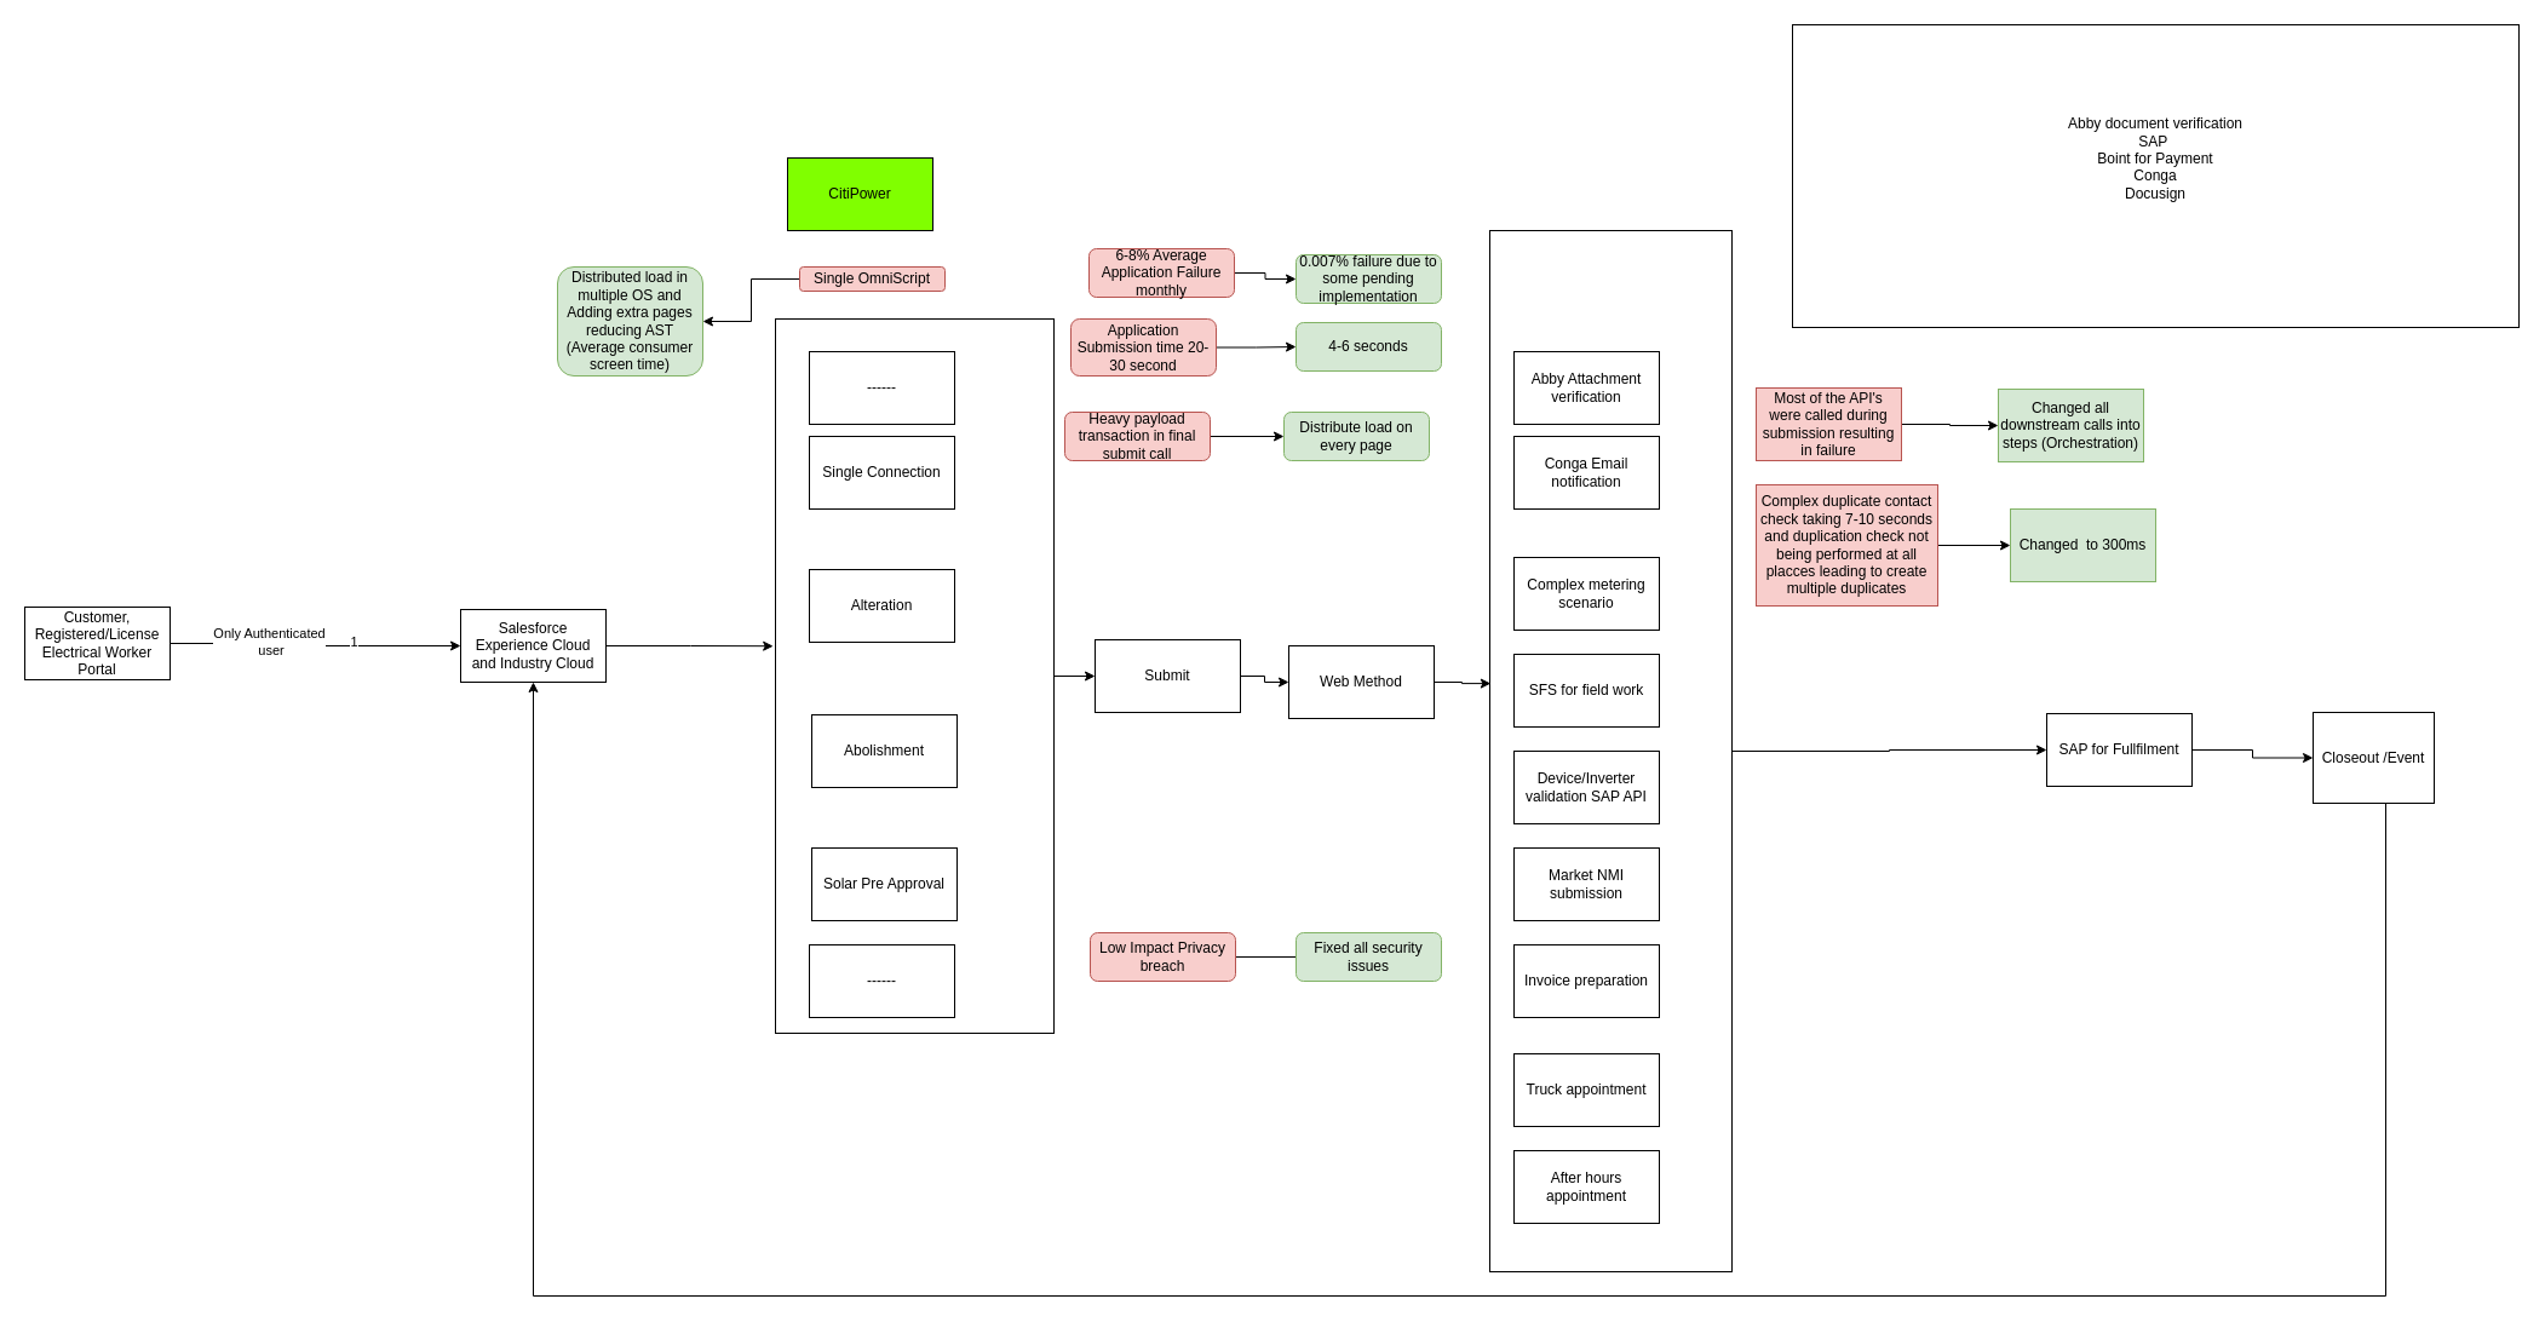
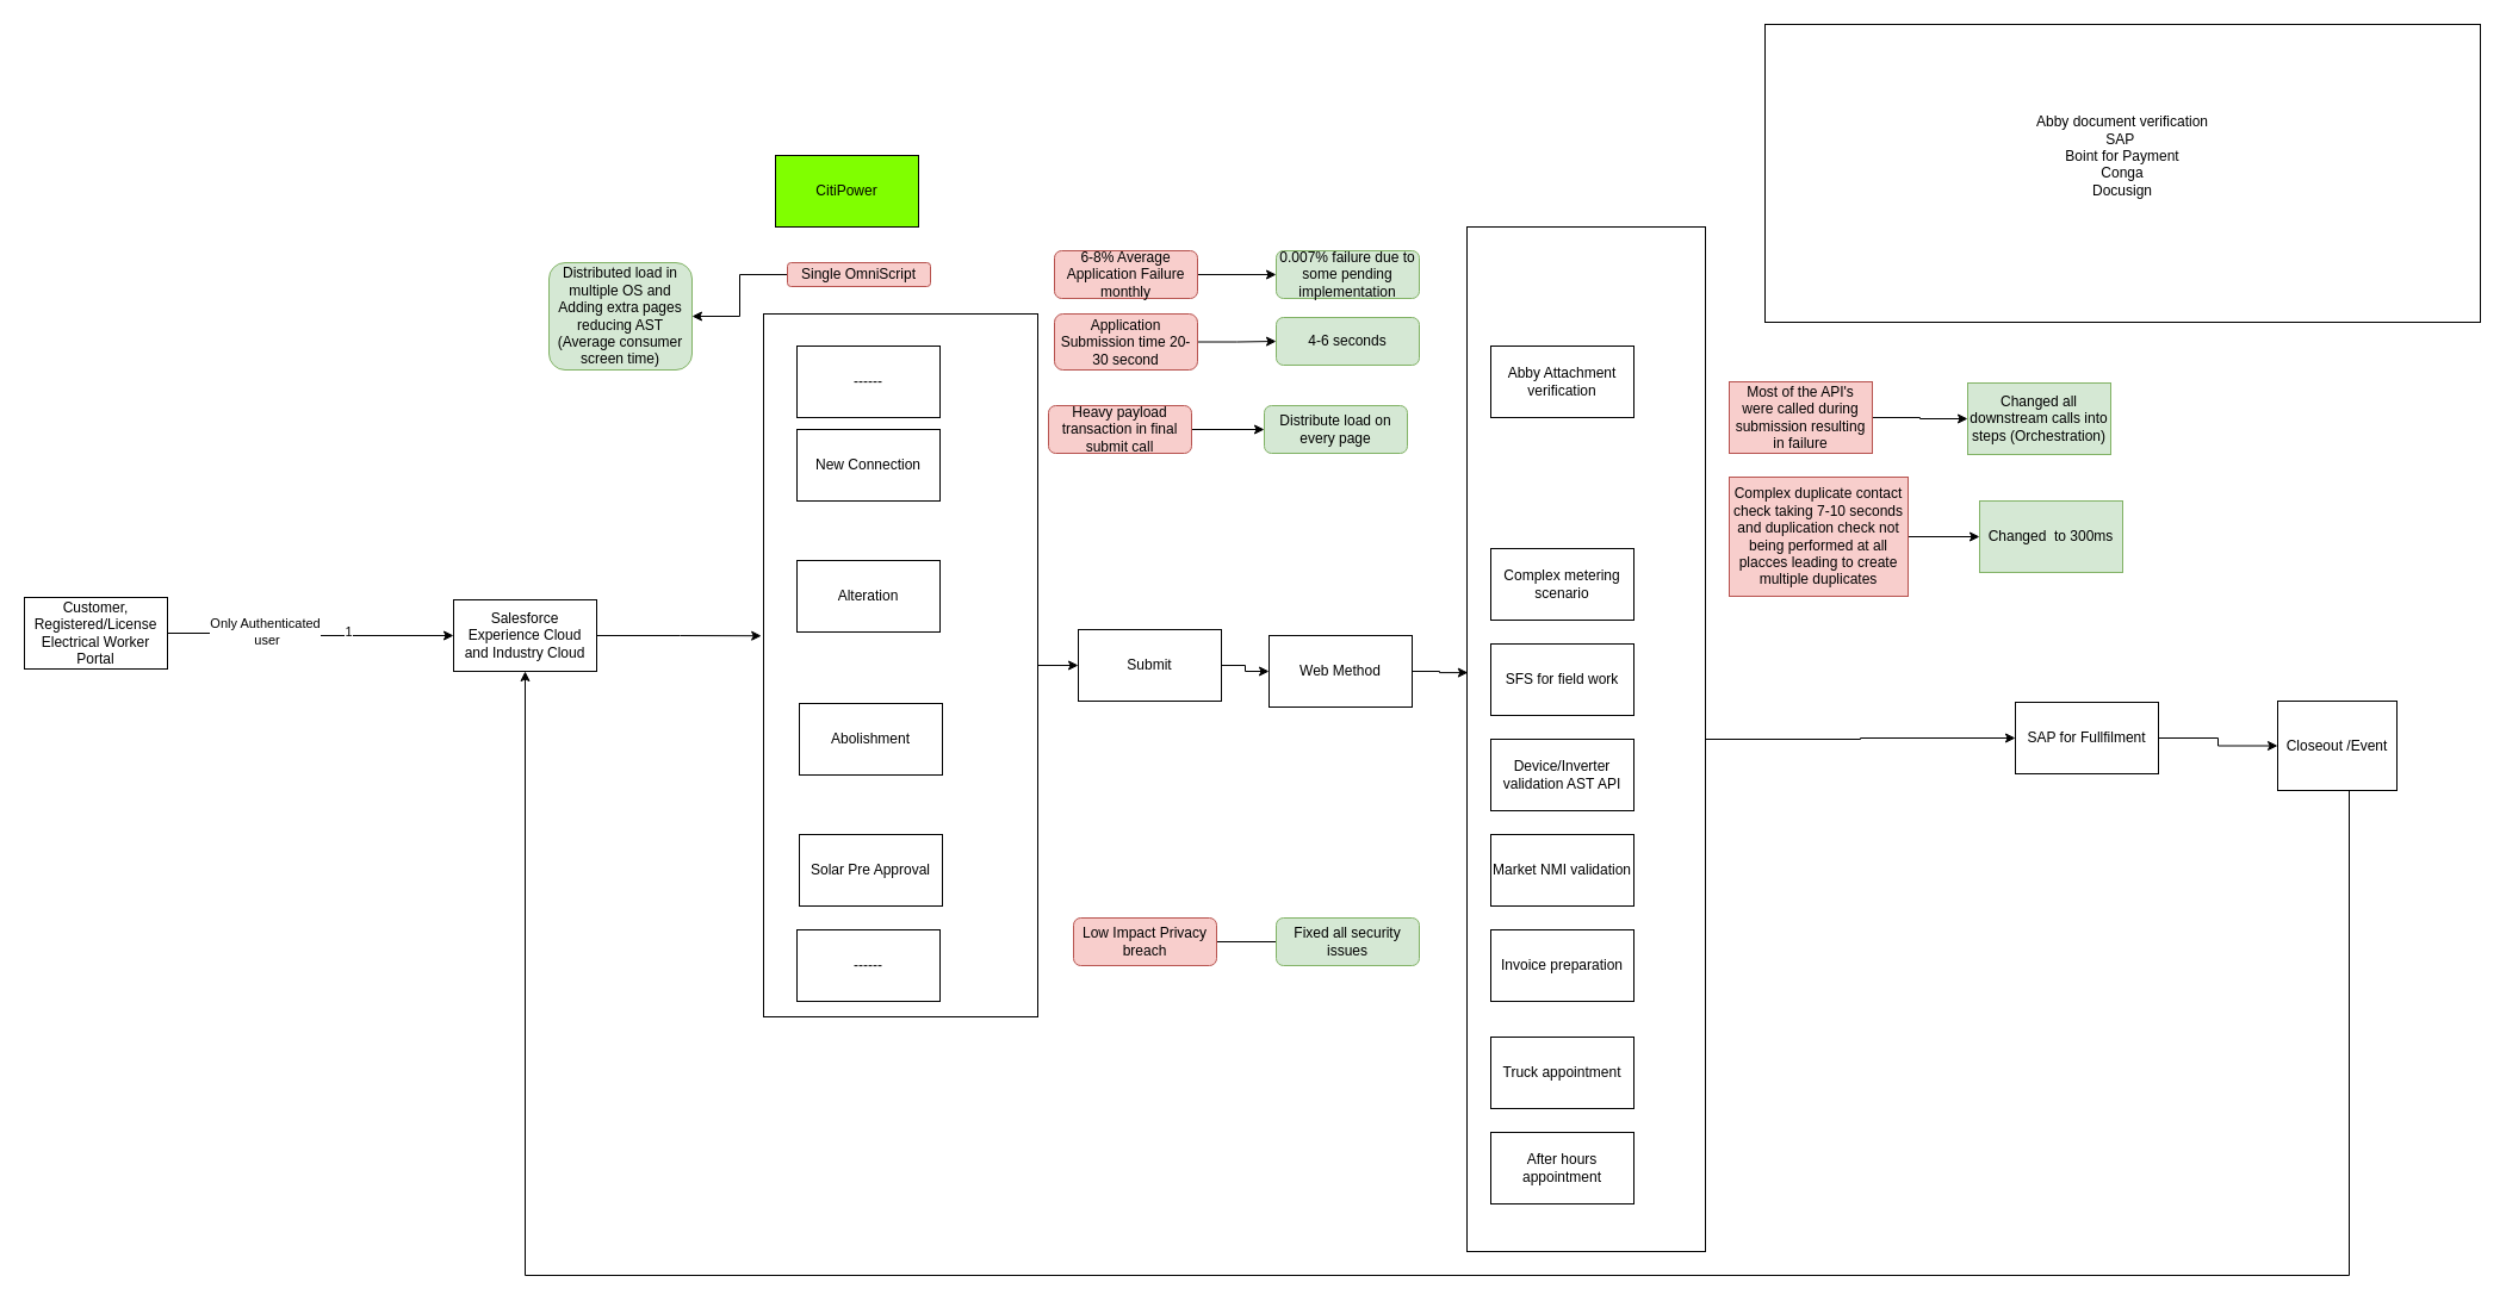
- <mxCell id="22" value="6-8% Average Application Failure monthly" style="rounded=1;whiteSpace=wrap;html=1;fillColor=#f8cecc;strokeColor=#b85450;" parent="1" vertex="1"><mxGeometry x="899" y="205" width="120" height="40" as="geometry" /></mxCell>
+ <mxCell id="22" value="6-8% Average Application Failure monthly" style="rounded=1;whiteSpace=wrap;html=1;fillColor=#f8cecc;strokeColor=#b85450;" parent="1" vertex="1"><mxGeometry x="884" y="210" width="120" height="40" as="geometry" /></mxCell>
- <mxCell id="13" value="Single Connection" style="rounded=0;whiteSpace=wrap;html=1;" parent="1" vertex="1"><mxGeometry x="668" y="360" width="120" height="60" as="geometry" /></mxCell>
+ <mxCell id="13" value="New Connection" style="rounded=0;whiteSpace=wrap;html=1;" parent="1" vertex="1"><mxGeometry x="668" y="360" width="120" height="60" as="geometry" /></mxCell>
- <mxCell id="30" value="Conga Email notification" style="rounded=0;whiteSpace=wrap;html=1;" parent="1" vertex="1"><mxGeometry x="1250" y="360" width="120" height="60" as="geometry" /></mxCell>
- <mxCell id="38" value="Device/Inverter validation SAP API" style="rounded=0;whiteSpace=wrap;html=1;" parent="1" vertex="1"><mxGeometry x="1250" y="620" width="120" height="60" as="geometry" /></mxCell>
+ <mxCell id="38" value="Device/Inverter validation AST API" style="rounded=0;whiteSpace=wrap;html=1;" parent="1" vertex="1"><mxGeometry x="1250" y="620" width="120" height="60" as="geometry" /></mxCell>
- <mxCell id="39" value="Market NMI submission" style="rounded=0;whiteSpace=wrap;html=1;" parent="1" vertex="1"><mxGeometry x="1250" y="700" width="120" height="60" as="geometry" /></mxCell>
+ <mxCell id="39" value="Market NMI validation" style="rounded=0;whiteSpace=wrap;html=1;" parent="1" vertex="1"><mxGeometry x="1250" y="700" width="120" height="60" as="geometry" /></mxCell>
